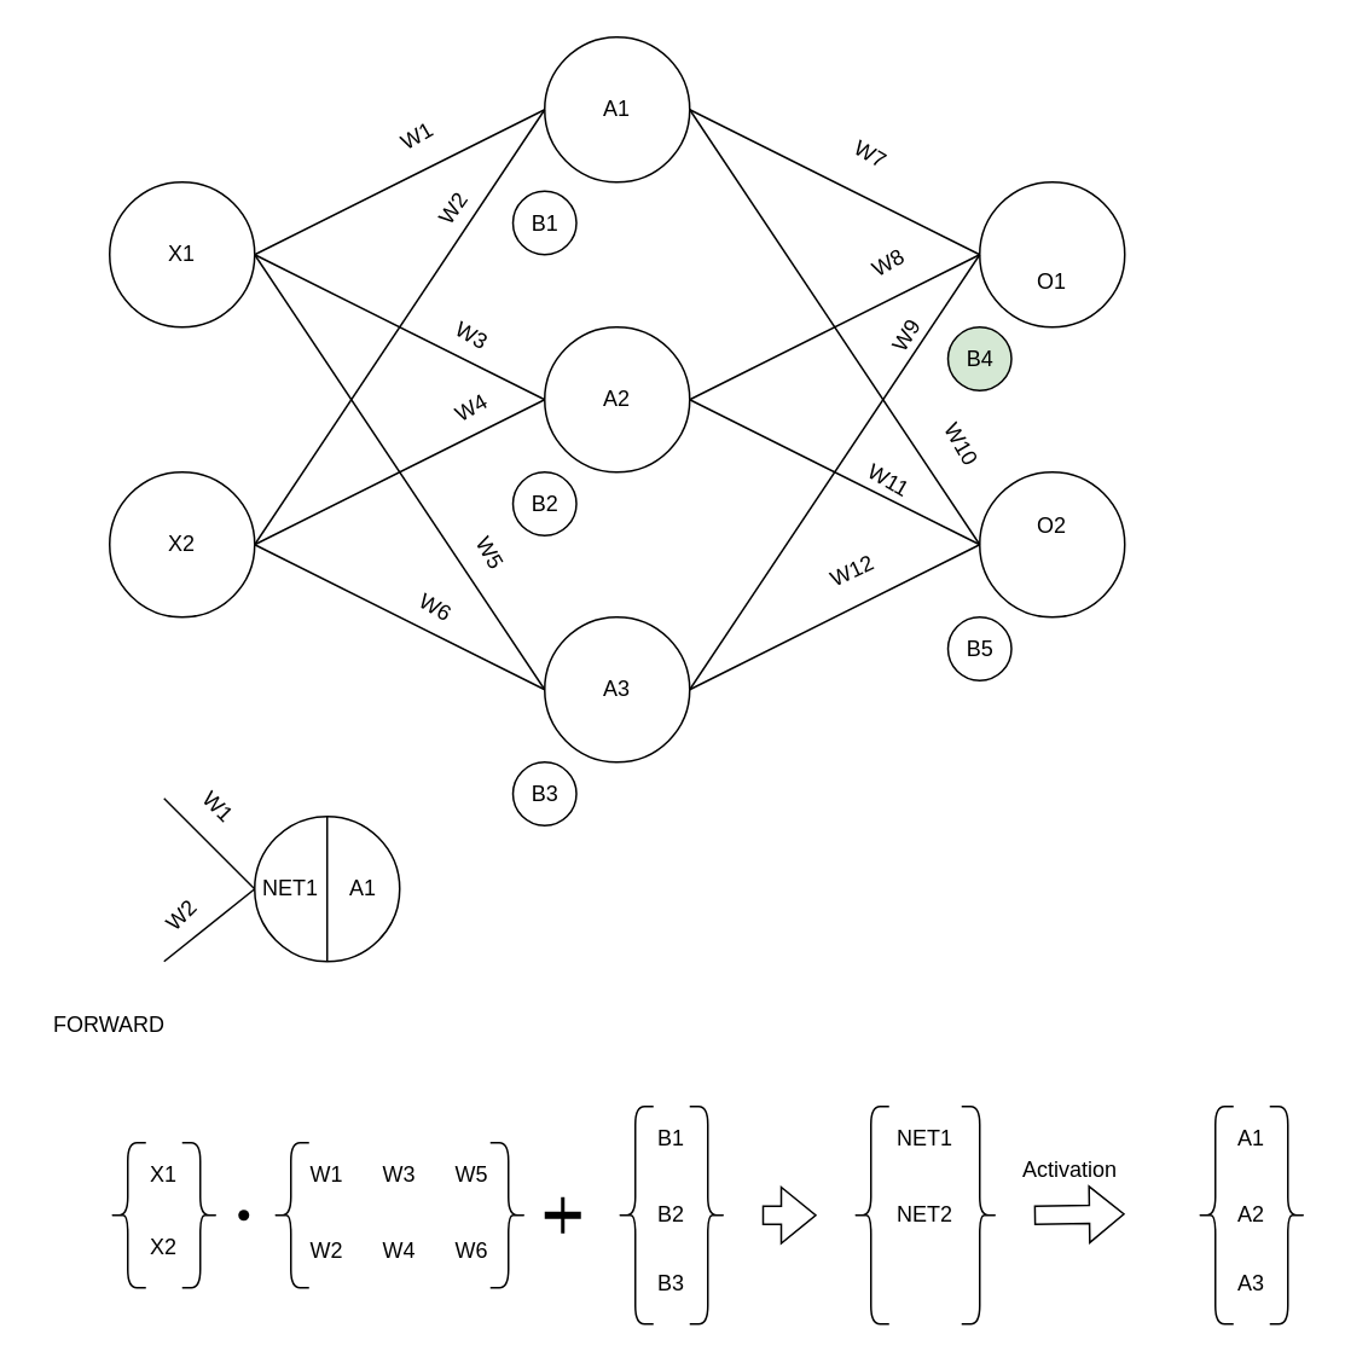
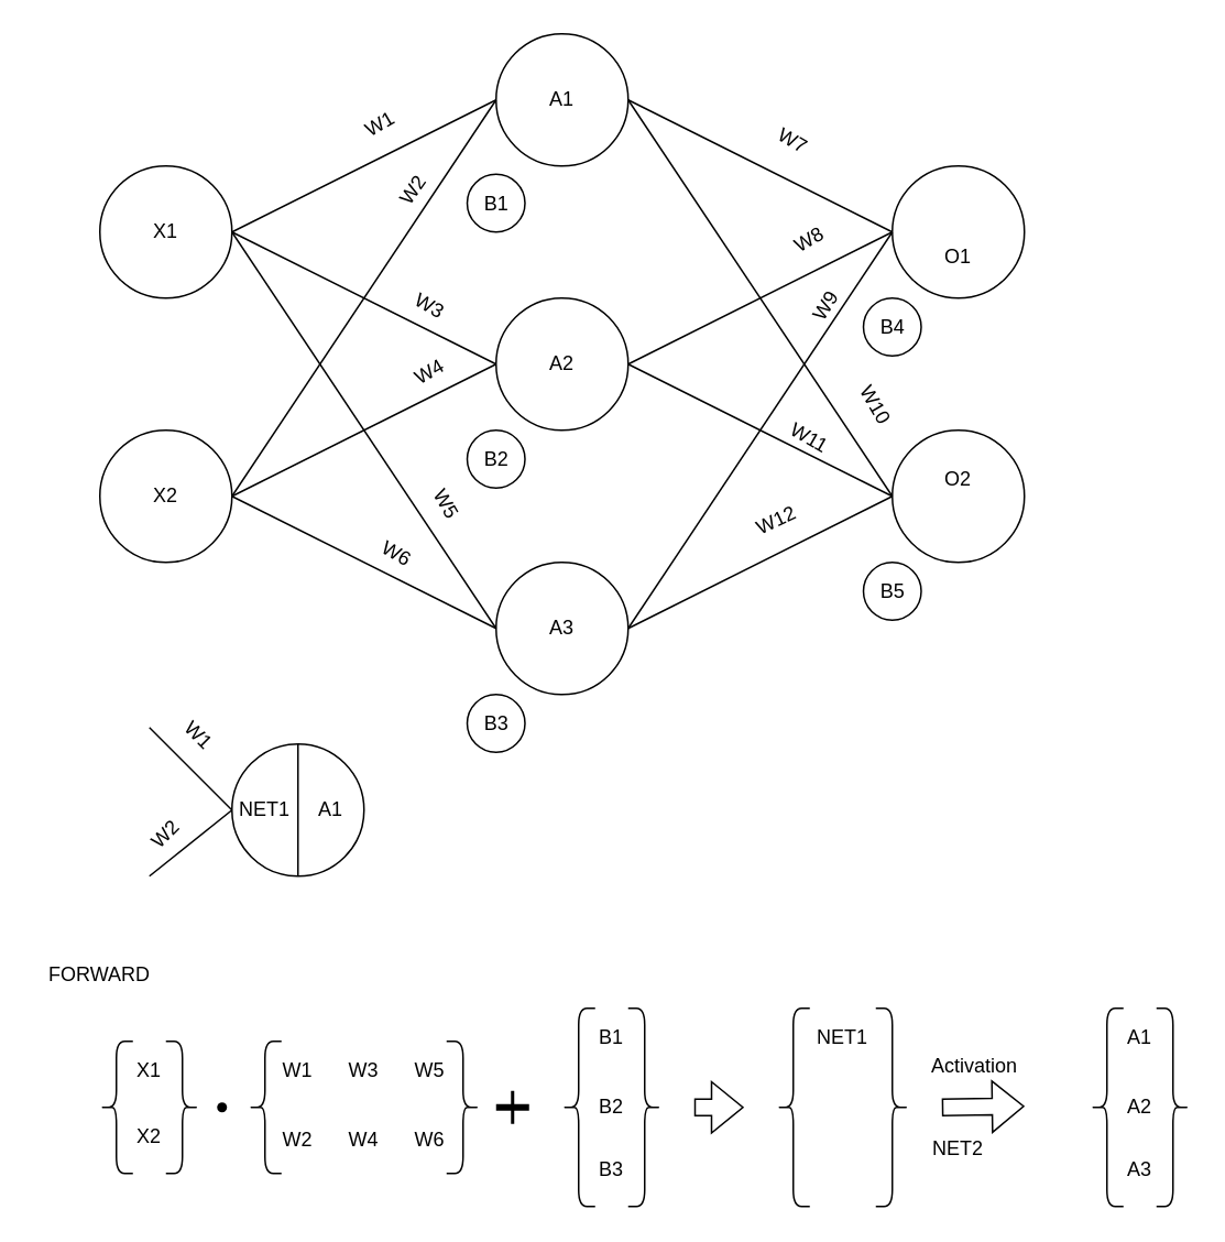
- <mxCell id="69" value="B4" style="ellipse;whiteSpace=wrap;html=1;aspect=fixed;fillColor=#d5e8d4;" vertex="1" parent="1"><mxGeometry x="522.5" y="180" width="35" height="35" as="geometry" /></mxCell>
+ <mxCell id="69" value="B4" style="ellipse;whiteSpace=wrap;html=1;aspect=fixed;" vertex="1" parent="1"><mxGeometry x="522.5" y="180" width="35" height="35" as="geometry" /></mxCell>
- <mxCell id="40" value="FORWARD" style="text;html=1;strokeColor=none;fillColor=none;align=center;verticalAlign=middle;whiteSpace=wrap;rounded=0;" vertex="1" parent="1"><mxGeometry x="20" y="550" width="80" height="30" as="geometry" /></mxCell>
+ <mxCell id="40" value="FORWARD" style="text;html=1;strokeColor=none;fillColor=none;align=center;verticalAlign=middle;whiteSpace=wrap;rounded=0;" vertex="1" parent="1"><mxGeometry x="20" y="575" width="80" height="30" as="geometry" /></mxCell>
- <mxCell id="78" value="NET2" style="text;html=1;strokeColor=none;fillColor=none;align=center;verticalAlign=middle;whiteSpace=wrap;rounded=0;" vertex="1" parent="1"><mxGeometry x="490" y="652.5" width="40" height="35" as="geometry" /></mxCell>
+ <mxCell id="78" value="NET2" style="text;html=1;strokeColor=none;fillColor=none;align=center;verticalAlign=middle;whiteSpace=wrap;rounded=0;" vertex="1" parent="1"><mxGeometry x="560" y="677.5" width="40" height="35" as="geometry" /></mxCell>
